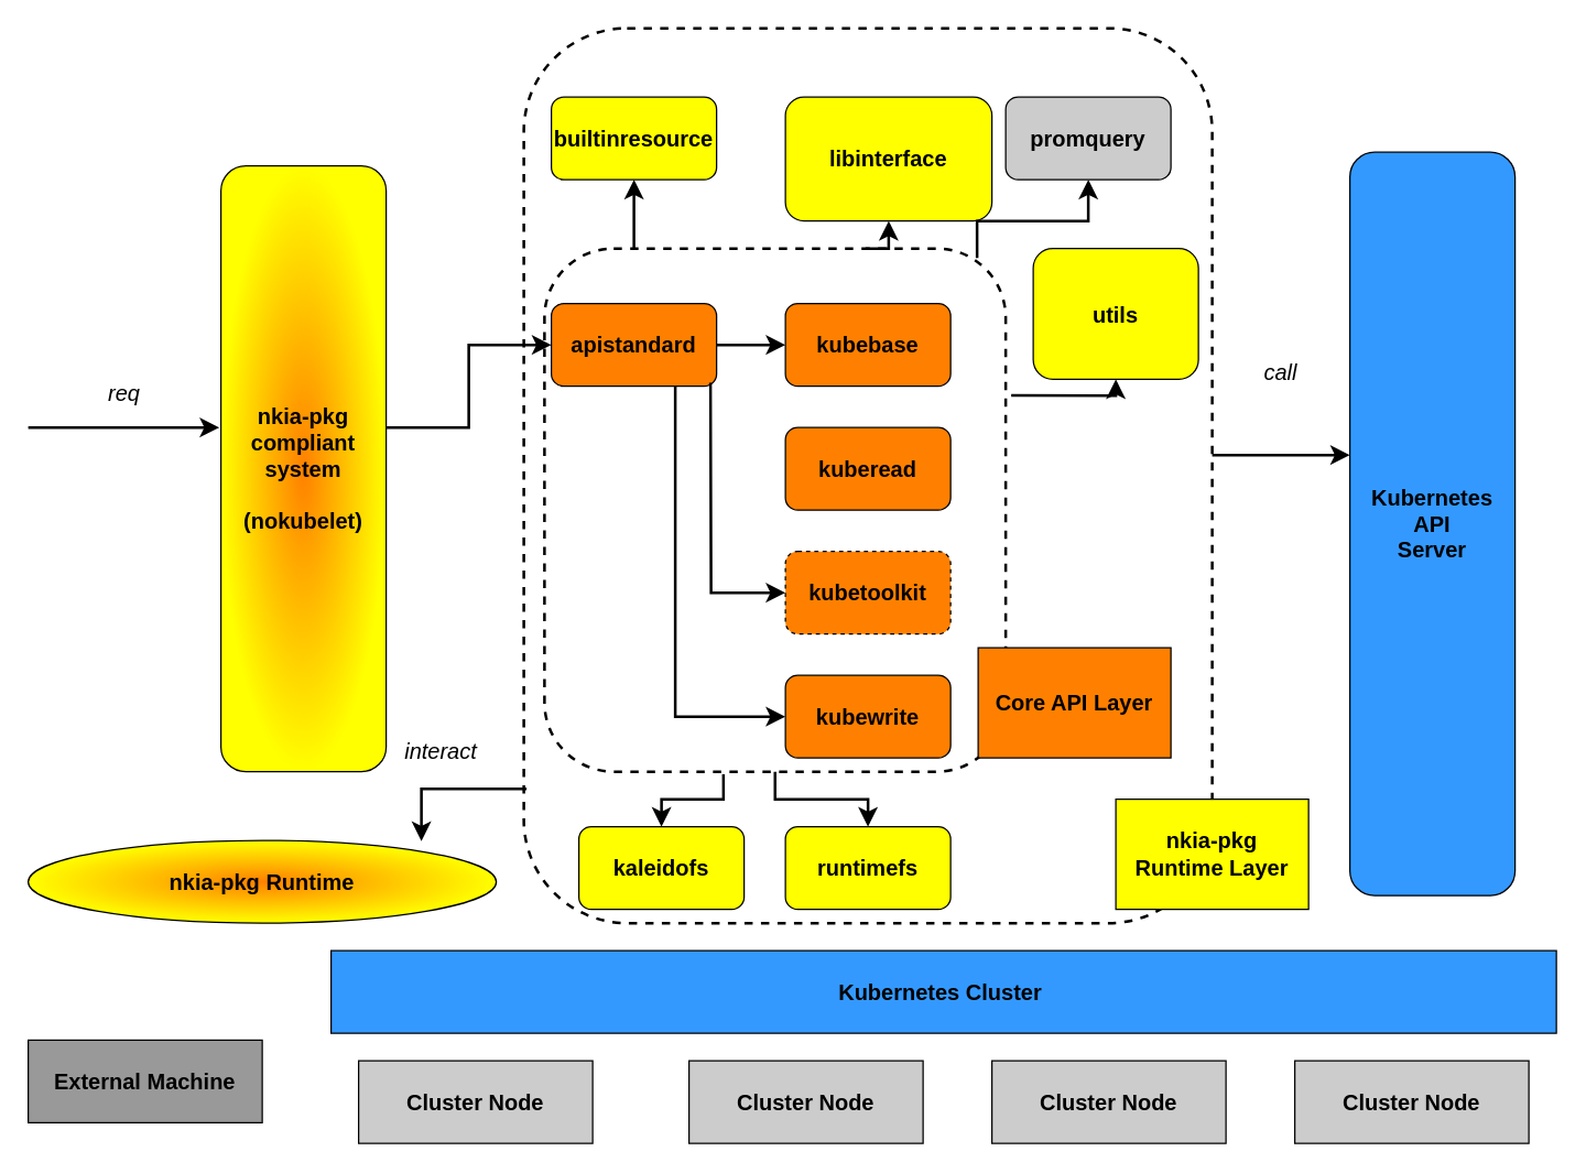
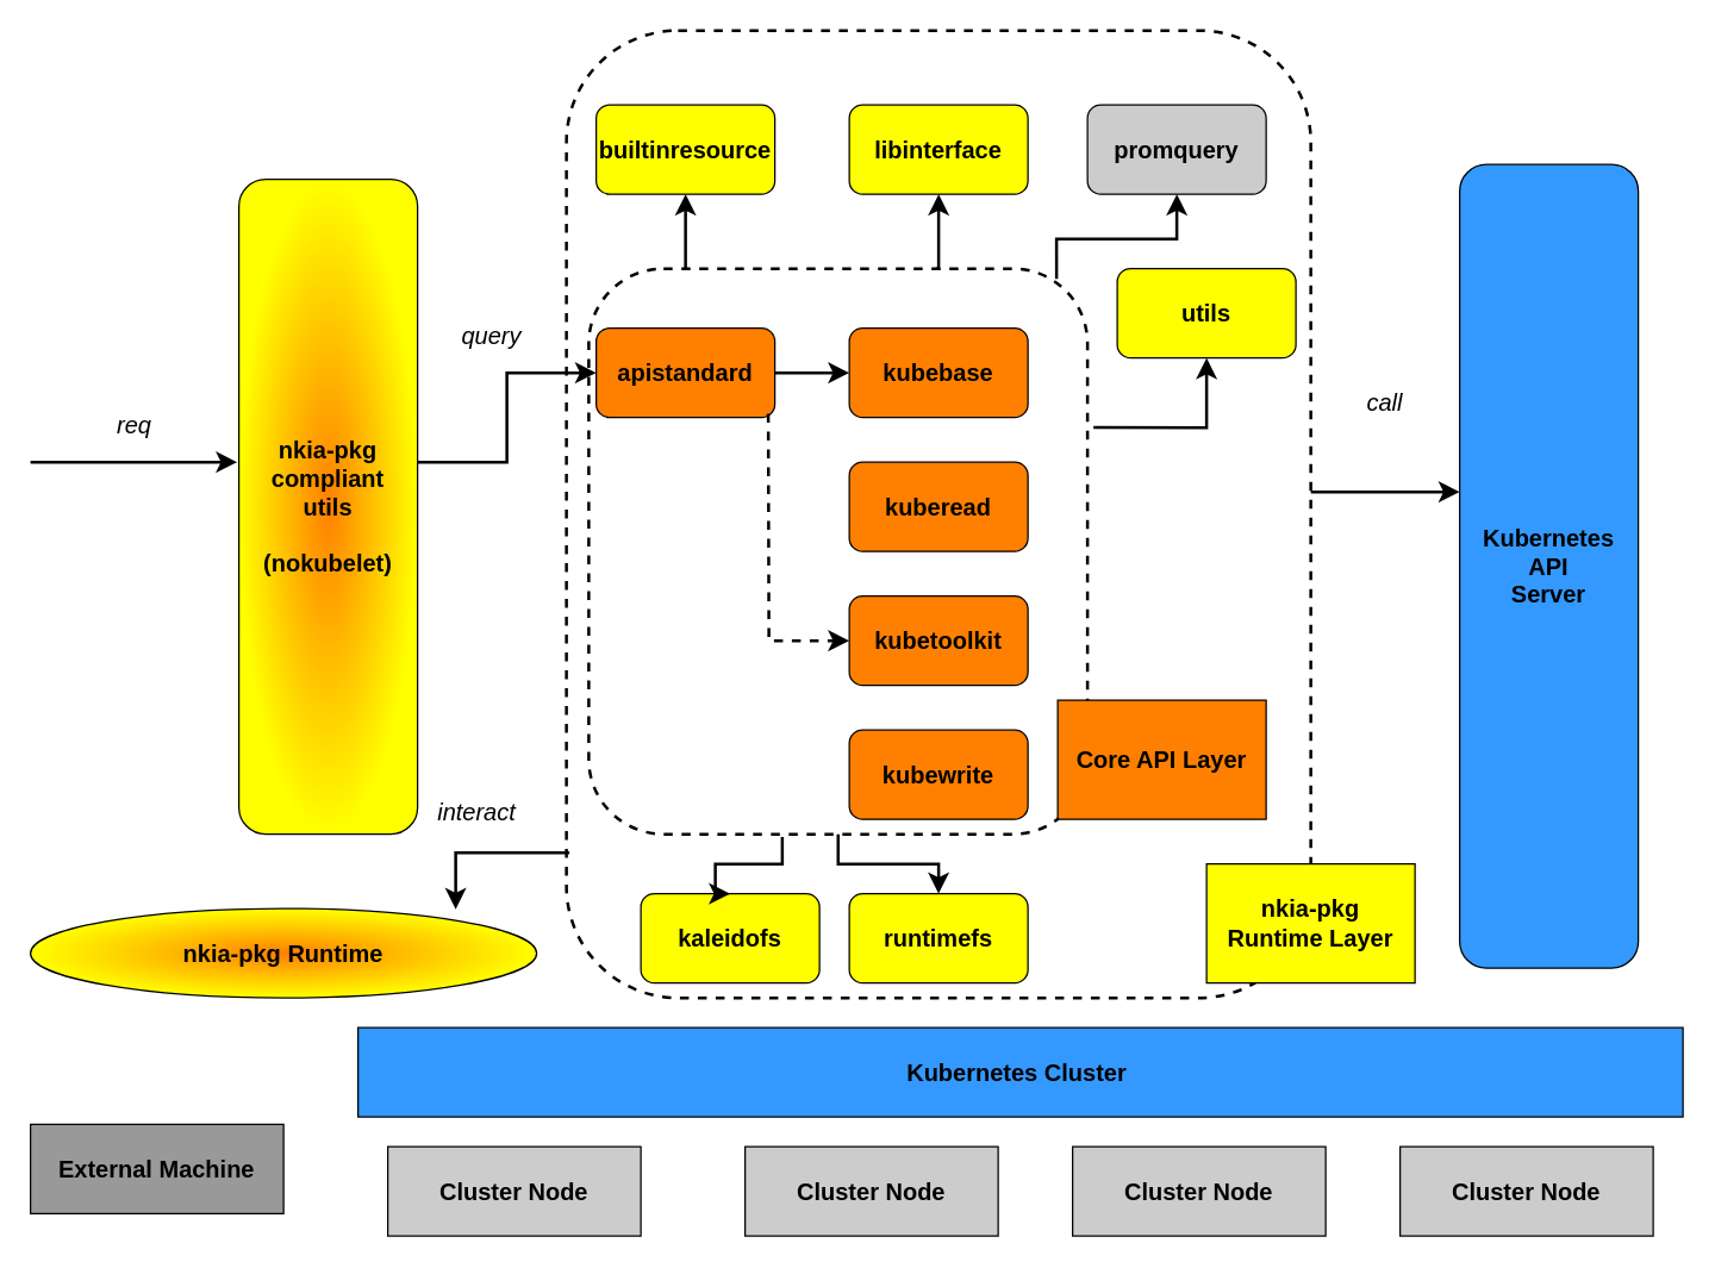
- <mxCell id="16" value="libinterface" style="rounded=1;whiteSpace=wrap;html=1;fontStyle=1;fontSize=16;fillColor=#FFFF00;" parent="1" vertex="1"><mxGeometry x="570" y="70" width="150" height="90" as="geometry" /></mxCell>
+ <mxCell id="16" value="libinterface" style="rounded=1;whiteSpace=wrap;html=1;fontStyle=1;fontSize=16;fillColor=#FFFF00;" parent="1" vertex="1"><mxGeometry x="570" y="70" width="120" height="60" as="geometry" /></mxCell>
+ <mxCell id="38" value="query" style="text;html=1;strokeColor=none;fillColor=none;align=center;verticalAlign=middle;whiteSpace=wrap;rounded=0;fontStyle=2;fontSize=16;" parent="1" vertex="1"><mxGeometry x="300" y="210" width="60" height="30" as="geometry" /></mxCell>
- <mxCell id="14" value="utils" style="rounded=1;whiteSpace=wrap;html=1;fontStyle=1;fontSize=16;fillColor=#FFFF00;" parent="1" vertex="1"><mxGeometry x="750" y="180" width="120" height="95" as="geometry" /></mxCell>
+ <mxCell id="14" value="utils" style="rounded=1;whiteSpace=wrap;html=1;fontStyle=1;fontSize=16;fillColor=#FFFF00;" parent="1" vertex="1"><mxGeometry x="750" y="180" width="120" height="60" as="geometry" /></mxCell>
- <mxCell id="11" value="nkia-pkg&lt;br&gt;compliant&lt;br&gt;system&lt;br&gt;&lt;br&gt;(nokubelet)" style="rounded=1;whiteSpace=wrap;html=1;fontStyle=1;fontSize=16;fillColor=#FF8000;gradientColor=#FFFF00;gradientDirection=radial;" parent="1" vertex="1"><mxGeometry x="160" y="120" width="120" height="440" as="geometry" /></mxCell>
+ <mxCell id="11" value="nkia-pkg&lt;br&gt;compliant&lt;br&gt;utils&lt;br&gt;&lt;br&gt;(nokubelet)" style="rounded=1;whiteSpace=wrap;html=1;fontStyle=1;fontSize=16;fillColor=#FF8000;gradientColor=#FFFF00;gradientDirection=radial;" parent="1" vertex="1"><mxGeometry x="160" y="120" width="120" height="440" as="geometry" /></mxCell>
- <mxCell id="25" value="" style="edgeStyle=segmentEdgeStyle;endArrow=classic;html=1;curved=0;rounded=0;endSize=8;startSize=8;exitX=0.963;exitY=0.957;exitDx=0;exitDy=0;exitPerimeter=0;entryX=0;entryY=0.5;entryDx=0;entryDy=0;strokeWidth=2;" parent="1" source="12" target="19" edge="1"><mxGeometry width="50" height="50" relative="1" as="geometry"><mxPoint x="510" y="390" as="sourcePoint" /><mxPoint x="560" y="340" as="targetPoint" /><Array as="points"><mxPoint x="516" y="282" /><mxPoint x="516" y="282" /><mxPoint x="516" y="430" /></Array></mxGeometry></mxCell>
+ <mxCell id="25" value="" style="edgeStyle=segmentEdgeStyle;endArrow=classic;html=1;curved=0;rounded=0;endSize=8;startSize=8;exitX=0.963;exitY=0.957;exitDx=0;exitDy=0;exitPerimeter=0;entryX=0;entryY=0.5;entryDx=0;entryDy=0;strokeWidth=2;dashed=1;" parent="1" source="12" target="19" edge="1"><mxGeometry width="50" height="50" relative="1" as="geometry"><mxPoint x="510" y="390" as="sourcePoint" /><mxPoint x="560" y="340" as="targetPoint" /><Array as="points"><mxPoint x="516" y="282" /><mxPoint x="516" y="282" /><mxPoint x="516" y="430" /></Array></mxGeometry></mxCell>
- <mxCell id="19" value="kubetoolkit" style="rounded=1;whiteSpace=wrap;html=1;fontStyle=1;fontSize=16;fillColor=#FF8000;dashed=1;" parent="1" vertex="1"><mxGeometry x="570" y="400" width="120" height="60" as="geometry" /></mxCell>
+ <mxCell id="19" value="kubetoolkit" style="rounded=1;whiteSpace=wrap;html=1;fontStyle=1;fontSize=16;fillColor=#FF8000;" parent="1" vertex="1"><mxGeometry x="570" y="400" width="120" height="60" as="geometry" /></mxCell>
- <mxCell id="26" value="" style="edgeStyle=segmentEdgeStyle;endArrow=classic;html=1;curved=0;rounded=0;endSize=8;startSize=8;exitX=0.75;exitY=1;exitDx=0;exitDy=0;entryX=0;entryY=0.5;entryDx=0;entryDy=0;strokeWidth=2;" parent="1" source="12" target="18" edge="1"><mxGeometry width="50" height="50" relative="1" as="geometry"><mxPoint x="510" y="390" as="sourcePoint" /><mxPoint x="560" y="340" as="targetPoint" /><Array as="points"><mxPoint x="490" y="520" /></Array></mxGeometry></mxCell>
- <mxCell id="41" value="kaleidofs" style="rounded=1;whiteSpace=wrap;html=1;fontStyle=1;fontSize=16;fillColor=#FFFF00;" vertex="1" parent="1"><mxGeometry x="420" y="600" width="120" height="60" as="geometry" /></mxCell>
+ <mxCell id="41" value="kaleidofs" style="rounded=1;whiteSpace=wrap;html=1;fontStyle=1;fontSize=16;fillColor=#FFFF00;" vertex="1" parent="1"><mxGeometry x="430" y="600" width="120" height="60" as="geometry" /></mxCell>
